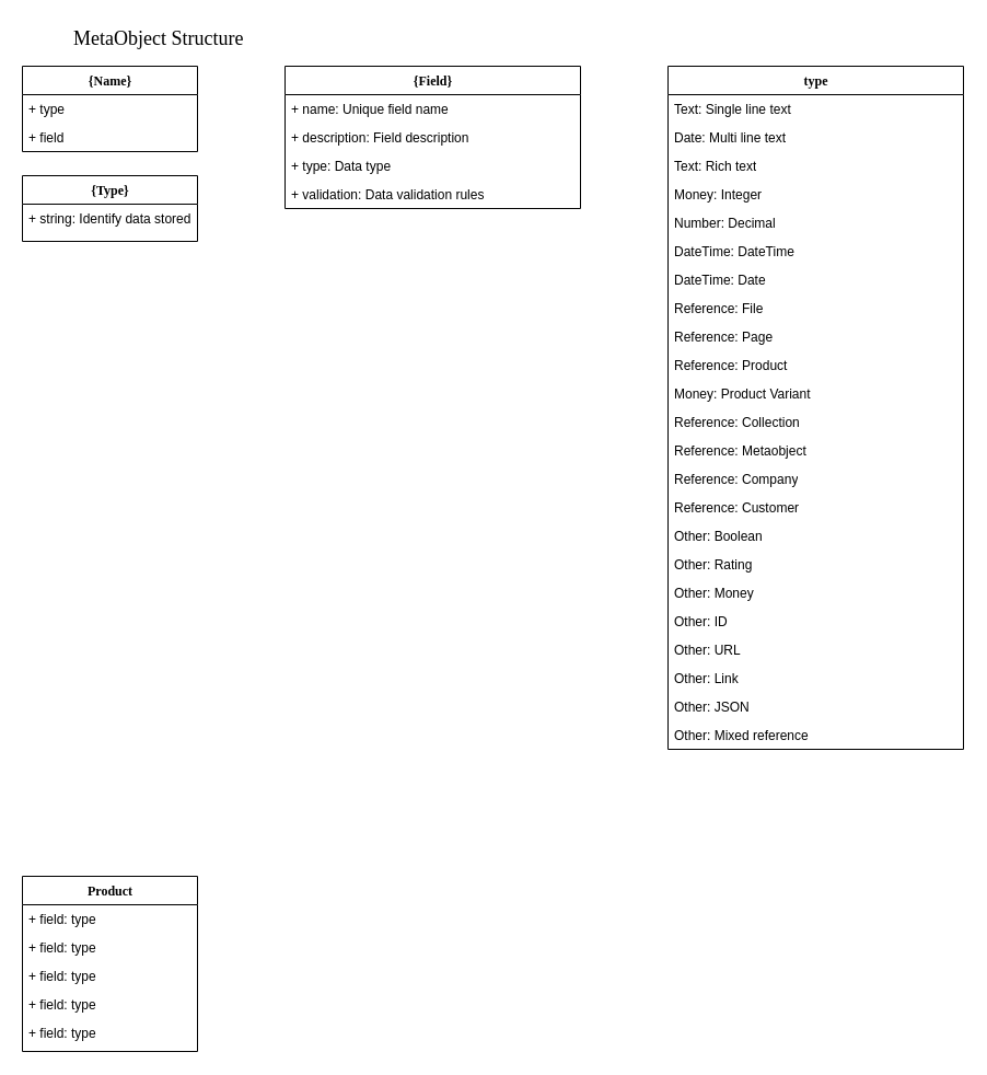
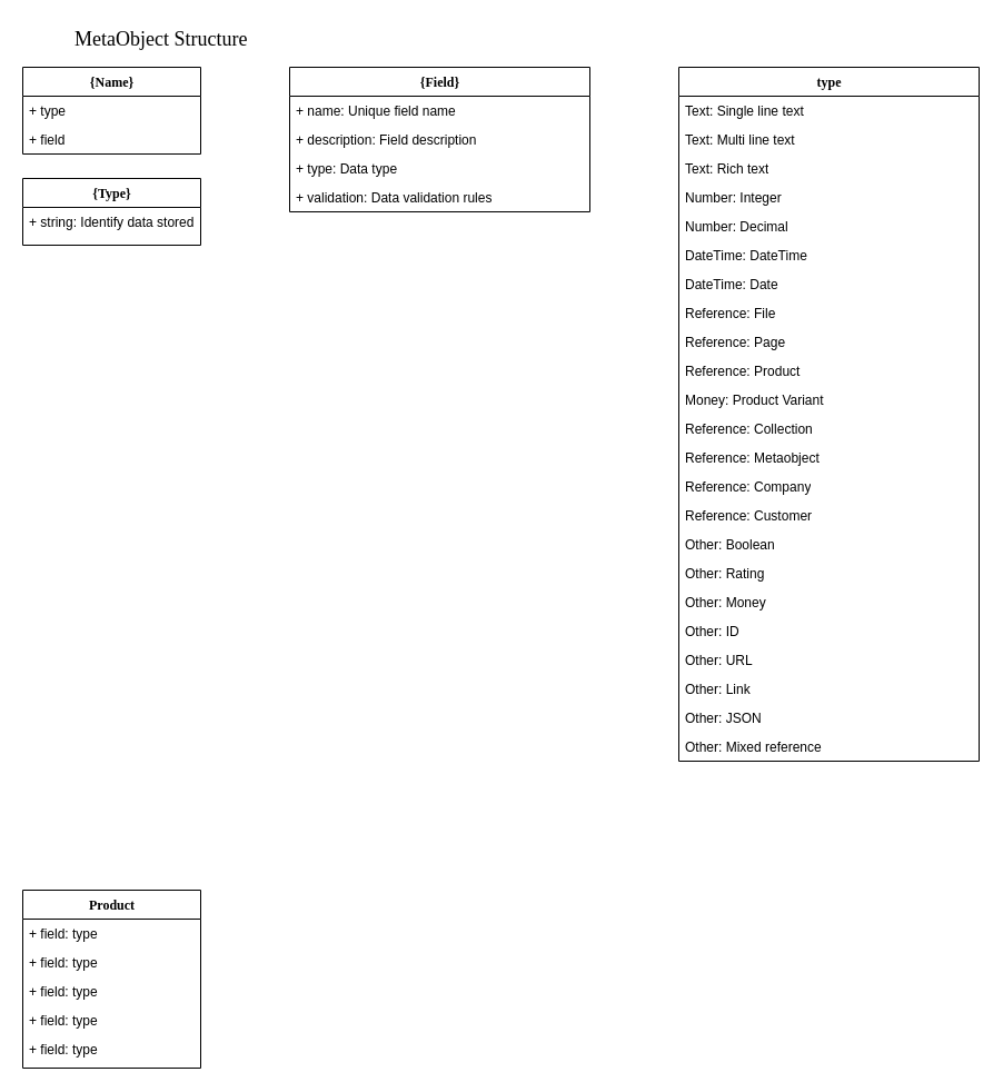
- <mxCell id="21" value="Date: Multi line text" style="text;html=1;strokeColor=none;fillColor=none;align=left;verticalAlign=top;spacingLeft=4;spacingRight=4;whiteSpace=wrap;overflow=hidden;rotatable=0;points=[[0,0.5],[1,0.5]];portConstraint=eastwest;" vertex="1" parent="19"><mxGeometry y="52" width="270" height="26" as="geometry" /></mxCell>
+ <mxCell id="21" value="Text: Multi line text" style="text;html=1;strokeColor=none;fillColor=none;align=left;verticalAlign=top;spacingLeft=4;spacingRight=4;whiteSpace=wrap;overflow=hidden;rotatable=0;points=[[0,0.5],[1,0.5]];portConstraint=eastwest;" vertex="1" parent="19"><mxGeometry y="52" width="270" height="26" as="geometry" /></mxCell>
- <mxCell id="23" value="Money: Integer" style="text;html=1;strokeColor=none;fillColor=none;align=left;verticalAlign=top;spacingLeft=4;spacingRight=4;whiteSpace=wrap;overflow=hidden;rotatable=0;points=[[0,0.5],[1,0.5]];portConstraint=eastwest;" vertex="1" parent="19"><mxGeometry y="104" width="270" height="26" as="geometry" /></mxCell>
+ <mxCell id="23" value="Number: Integer" style="text;html=1;strokeColor=none;fillColor=none;align=left;verticalAlign=top;spacingLeft=4;spacingRight=4;whiteSpace=wrap;overflow=hidden;rotatable=0;points=[[0,0.5],[1,0.5]];portConstraint=eastwest;" vertex="1" parent="19"><mxGeometry y="104" width="270" height="26" as="geometry" /></mxCell>
